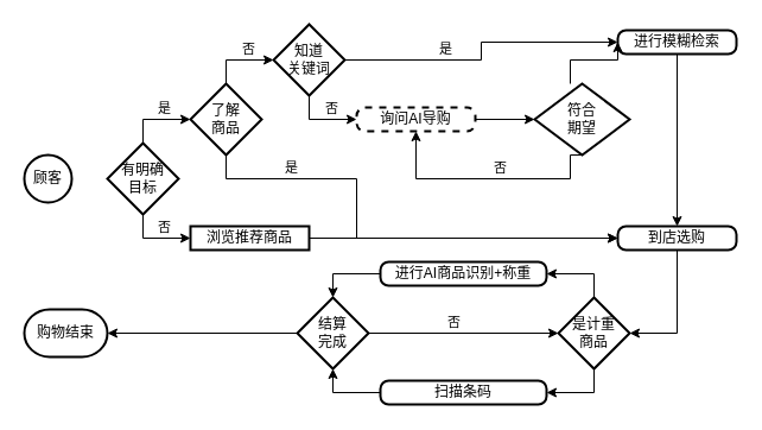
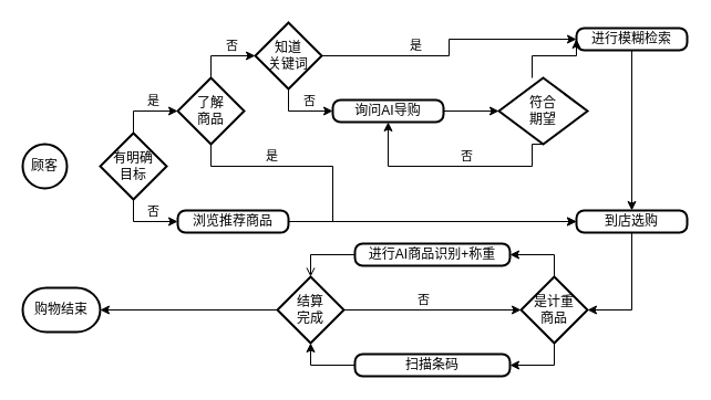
- <mxCell id="14" value="询问AI导购" style="rounded=1;whiteSpace=wrap;html=1;absoluteArcSize=1;arcSize=14;strokeWidth=2;dashed=1;" vertex="1" parent="1"><mxGeometry x="300" y="90" width="100" height="20" as="geometry" /></mxCell>
+ <mxCell id="14" value="询问AI导购" style="rounded=1;whiteSpace=wrap;html=1;absoluteArcSize=1;arcSize=14;strokeWidth=2;" vertex="1" parent="1"><mxGeometry x="300" y="90" width="100" height="20" as="geometry" /></mxCell>
- <mxCell id="12" value="浏览&lt;span style=&quot;background-color: transparent; color: light-dark(rgb(0, 0, 0), rgb(255, 255, 255));&quot;&gt;推荐商品&lt;/span&gt;" style="whiteSpace=wrap;html=1;absoluteArcSize=1;arcSize=14;strokeWidth=2;rounded=0;" vertex="1" parent="1"><mxGeometry x="160" y="190" width="100" height="20" as="geometry" /></mxCell>
+ <mxCell id="12" value="浏览&lt;span style=&quot;background-color: transparent; color: light-dark(rgb(0, 0, 0), rgb(255, 255, 255));&quot;&gt;推荐商品&lt;/span&gt;" style="rounded=1;whiteSpace=wrap;html=1;absoluteArcSize=1;arcSize=14;strokeWidth=2;" vertex="1" parent="1"><mxGeometry x="160" y="190" width="100" height="20" as="geometry" /></mxCell>
- <mxCell id="33" value="" style="edgeStyle=orthogonalEdgeStyle;rounded=0;orthogonalLoop=1;jettySize=auto;html=1;entryX=0;entryY=0.5;entryDx=0;entryDy=0;entryPerimeter=0;" edge="1" parent="1" source="34" target="37"><mxGeometry relative="1" as="geometry"><Array as="points"><mxPoint x="280" y="230" /></Array></mxGeometry></mxCell>
+ <mxCell id="33" value="" style="edgeStyle=orthogonalEdgeStyle;rounded=0;orthogonalLoop=1;jettySize=auto;html=1;entryX=0;entryY=0.5;entryDx=0;entryDy=0;entryPerimeter=0;endArrow=open;" edge="1" parent="1" source="34" target="37"><mxGeometry relative="1" as="geometry"><Array as="points"><mxPoint x="280" y="230" /></Array></mxGeometry></mxCell>
